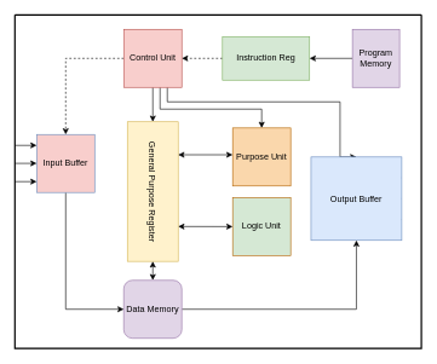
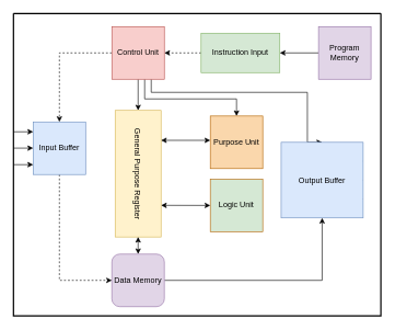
- <mxCell id="8" value="Instruction Reg" style="rounded=0;whiteSpace=wrap;html=1;fillColor=#d5e8d4;strokeColor=#82b366;" vertex="1" parent="1"><mxGeometry x="306" y="50" width="120" height="60" as="geometry" /></mxCell>
+ <mxCell id="8" value="Instruction Input" style="rounded=0;whiteSpace=wrap;html=1;fillColor=#d5e8d4;strokeColor=#82b366;" vertex="1" parent="1"><mxGeometry x="306" y="50" width="120" height="60" as="geometry" /></mxCell>
- <mxCell id="10" value="Program Memory" style="whiteSpace=wrap;html=1;aspect=fixed;fillColor=#e1d5e7;strokeColor=#9673a6;" vertex="1" parent="1"><mxGeometry x="485" y="40" width="65" height="80" as="geometry" /></mxCell>
+ <mxCell id="10" value="Program Memory" style="whiteSpace=wrap;html=1;aspect=fixed;fillColor=#e1d5e7;strokeColor=#9673a6;" vertex="1" parent="1"><mxGeometry x="485" y="40" width="80" height="80" as="geometry" /></mxCell>
- <mxCell id="22" value="Input Buffer" style="whiteSpace=wrap;html=1;aspect=fixed;fillColor=#f8cecc;strokeColor=#6c8ebf;" vertex="1" parent="1"><mxGeometry x="50" y="185" width="80" height="80" as="geometry" /></mxCell>
+ <mxCell id="22" value="Input Buffer" style="whiteSpace=wrap;html=1;aspect=fixed;fillColor=#dae8fc;strokeColor=#6c8ebf;" vertex="1" parent="1"><mxGeometry x="50" y="185" width="80" height="80" as="geometry" /></mxCell>
- <mxCell id="20" style="edgeStyle=orthogonalEdgeStyle;rounded=0;orthogonalLoop=1;jettySize=auto;html=1;exitX=0.5;exitY=1;exitDx=0;exitDy=0;entryX=0;entryY=0.5;entryDx=0;entryDy=0;" edge="1" parent="1" source="22" target="19"><mxGeometry relative="1" as="geometry" /></mxCell>
+ <mxCell id="20" style="edgeStyle=orthogonalEdgeStyle;rounded=0;orthogonalLoop=1;jettySize=auto;html=1;exitX=0.5;exitY=1;exitDx=0;exitDy=0;entryX=0;entryY=0.5;entryDx=0;entryDy=0;dashed=1;" edge="1" parent="1" source="22" target="19"><mxGeometry relative="1" as="geometry" /></mxCell>
